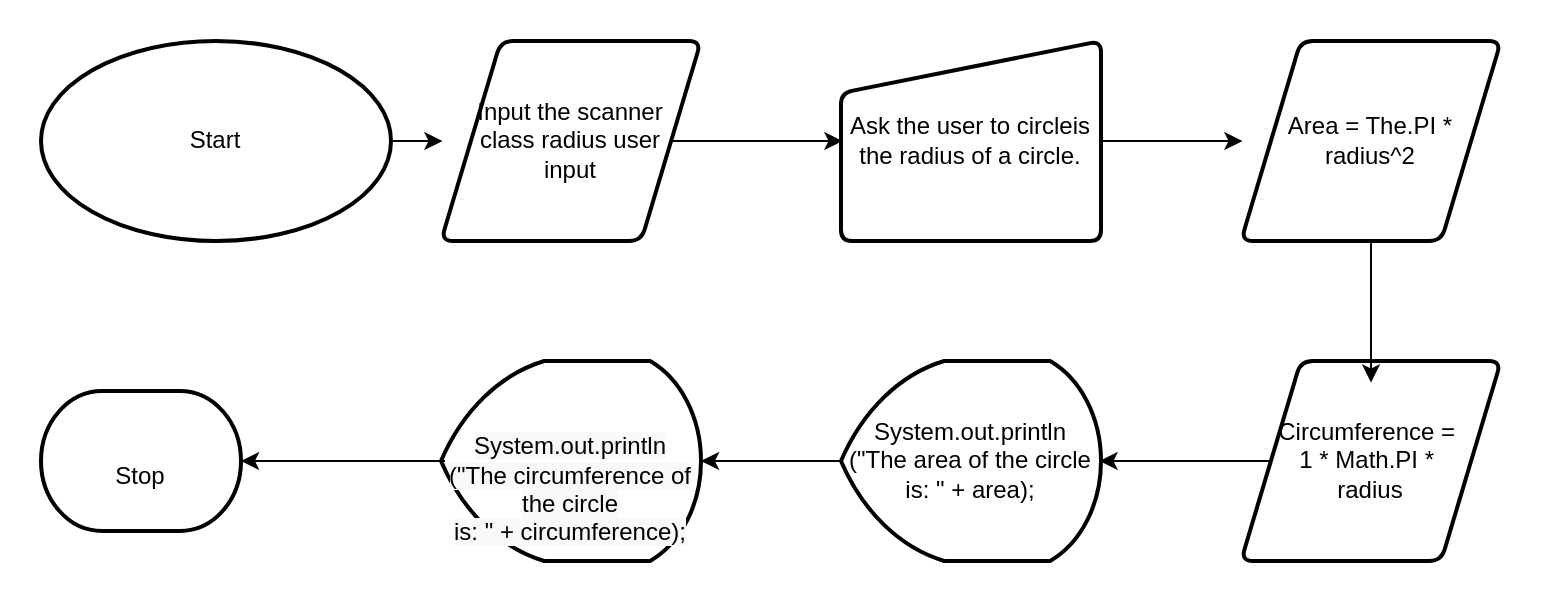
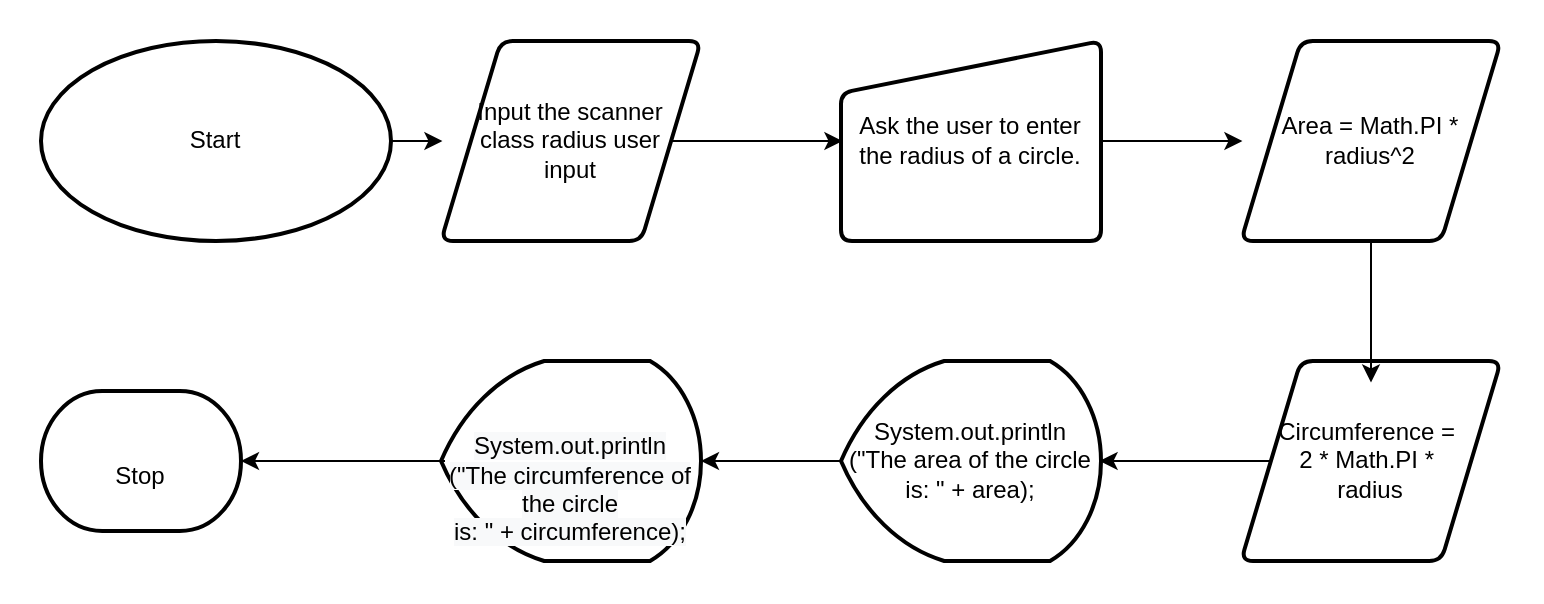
- <mxCell id="4" value="Ask the user to circleis the radius of a circle." style="html=1;strokeWidth=2;shape=manualInput;whiteSpace=wrap;rounded=1;size=26;arcSize=11;" vertex="1" parent="1"><mxGeometry x="420" y="20" width="130" height="100" as="geometry" /></mxCell>
+ <mxCell id="4" value="Ask the user to enter the radius of a circle." style="html=1;strokeWidth=2;shape=manualInput;whiteSpace=wrap;rounded=1;size=26;arcSize=11;" vertex="1" parent="1"><mxGeometry x="420" y="20" width="130" height="100" as="geometry" /></mxCell>
- <mxCell id="5" value="Area = The.PI *&lt;br&gt;radius^2" style="shape=parallelogram;html=1;strokeWidth=2;perimeter=parallelogramPerimeter;whiteSpace=wrap;rounded=1;arcSize=12;size=0.23;" vertex="1" parent="1"><mxGeometry x="620" y="20" width="130" height="100" as="geometry" /></mxCell>
+ <mxCell id="5" value="Area = Math.PI *&lt;br&gt;radius^2" style="shape=parallelogram;html=1;strokeWidth=2;perimeter=parallelogramPerimeter;whiteSpace=wrap;rounded=1;arcSize=12;size=0.23;" vertex="1" parent="1"><mxGeometry x="620" y="20" width="130" height="100" as="geometry" /></mxCell>
- <mxCell id="6" value="Circumference =&amp;nbsp;&lt;br&gt;1 * Math.PI *&amp;nbsp;&lt;br&gt;radius" style="shape=parallelogram;html=1;strokeWidth=2;perimeter=parallelogramPerimeter;whiteSpace=wrap;rounded=1;arcSize=12;size=0.23;" vertex="1" parent="1"><mxGeometry x="620" y="180" width="130" height="100" as="geometry" /></mxCell>
+ <mxCell id="6" value="Circumference =&amp;nbsp;&lt;br&gt;2 * Math.PI *&amp;nbsp;&lt;br&gt;radius" style="shape=parallelogram;html=1;strokeWidth=2;perimeter=parallelogramPerimeter;whiteSpace=wrap;rounded=1;arcSize=12;size=0.23;" vertex="1" parent="1"><mxGeometry x="620" y="180" width="130" height="100" as="geometry" /></mxCell>
